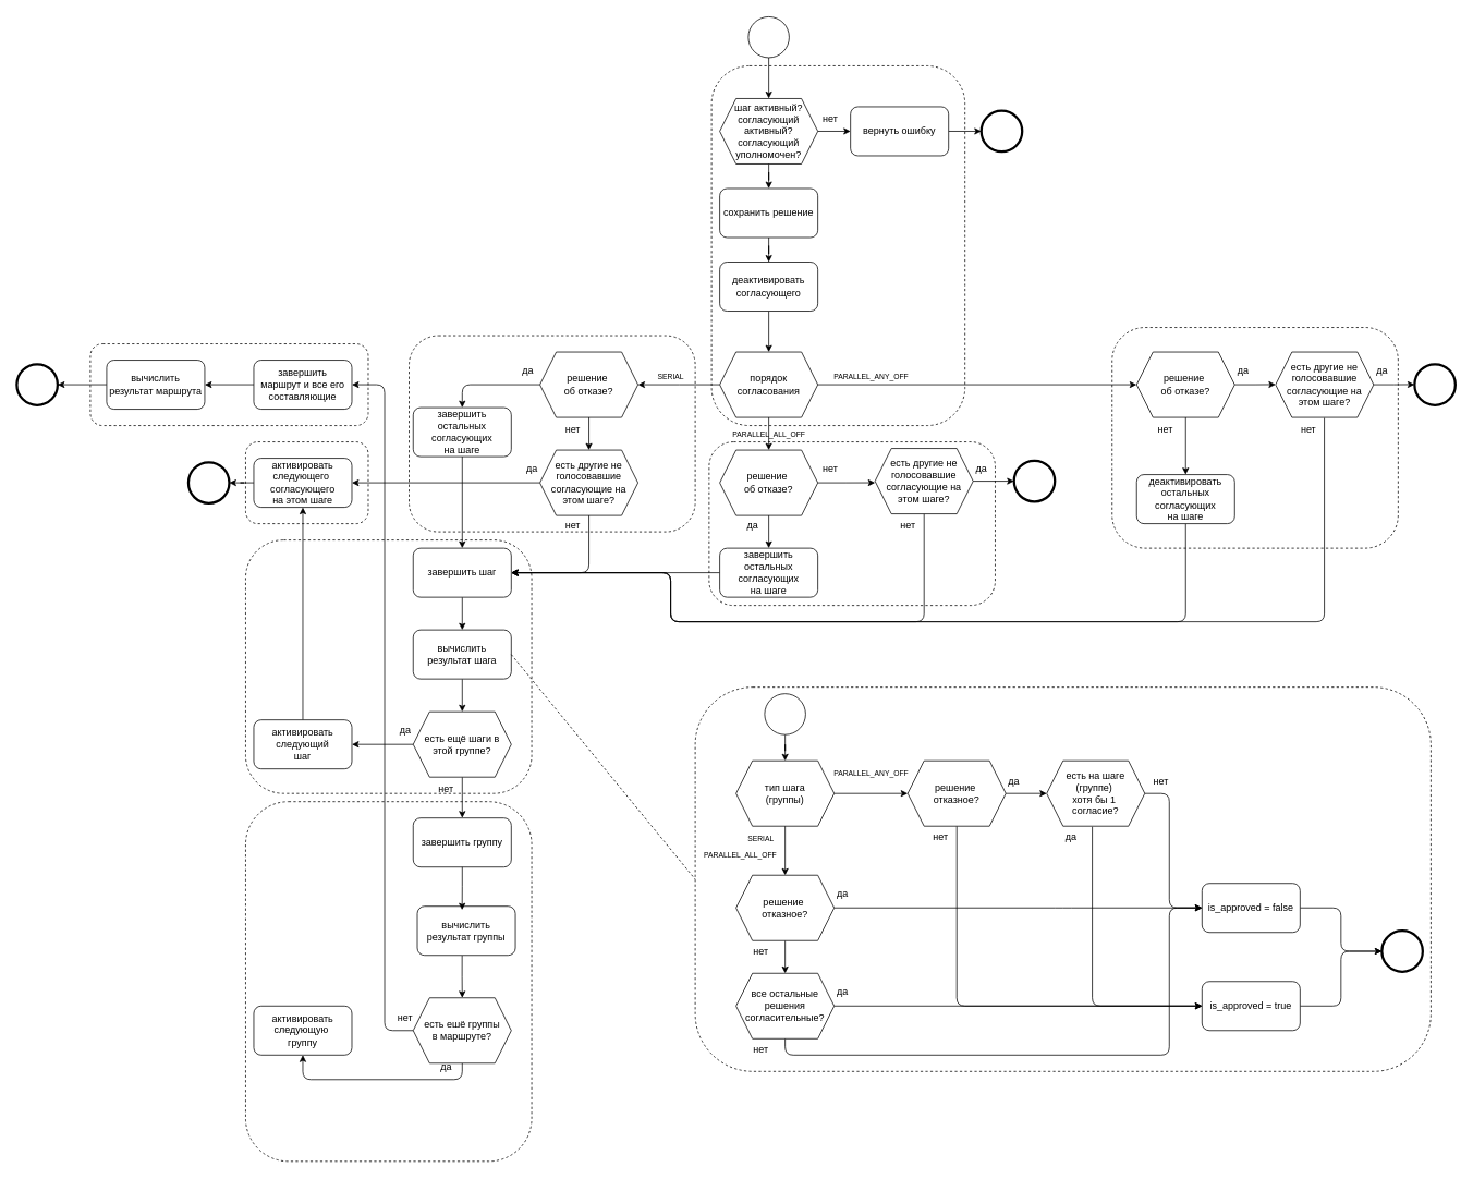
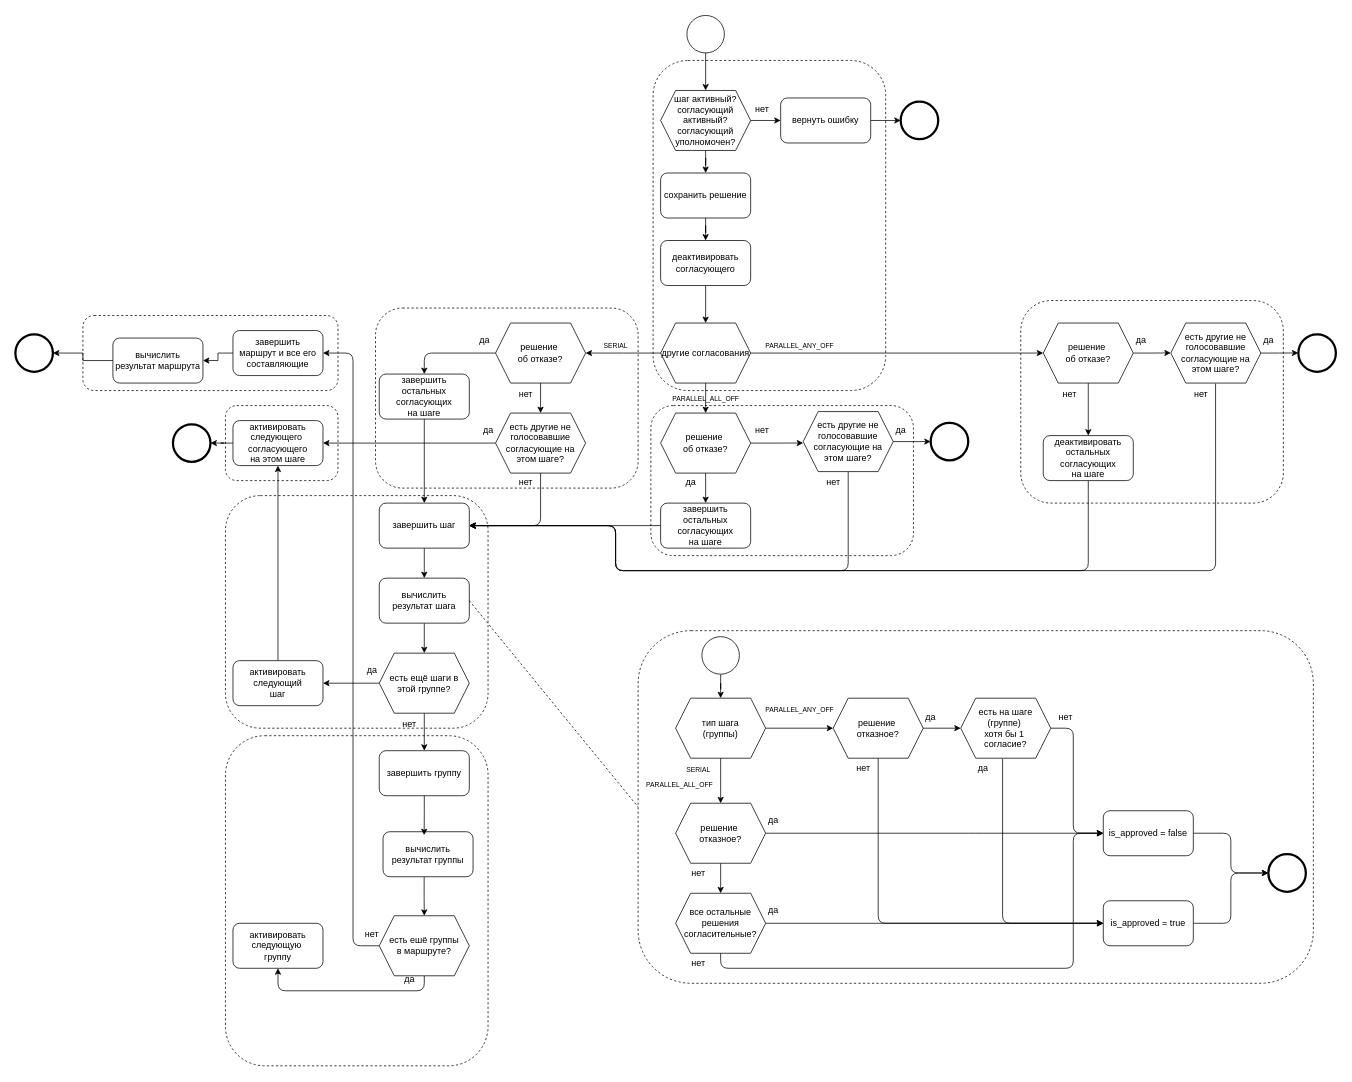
- <mxCell id="129" value="вычислить&lt;div&gt;результат маршрута&lt;/div&gt;" style="rounded=1;whiteSpace=wrap;html=1;" parent="1" vertex="1"><mxGeometry y="440" width="120" height="60" as="geometry" x="130" /></mxCell>
+ <mxCell id="129" value="вычислить&lt;div&gt;результат маршрута&lt;/div&gt;" style="rounded=1;whiteSpace=wrap;html=1;" parent="1" vertex="1"><mxGeometry x="150" y="450" width="120" height="60" as="geometry" /></mxCell>
- <mxCell id="24" value="порядок согласования" style="shape=hexagon;perimeter=hexagonPerimeter2;whiteSpace=wrap;html=1;fixedSize=1;" parent="1" vertex="1"><mxGeometry x="880" y="430" width="120" height="80" as="geometry" /></mxCell>
+ <mxCell id="24" value="другие согласования" style="shape=hexagon;perimeter=hexagonPerimeter2;whiteSpace=wrap;html=1;fixedSize=1;" parent="1" vertex="1"><mxGeometry x="880" y="430" width="120" height="80" as="geometry" /></mxCell>
